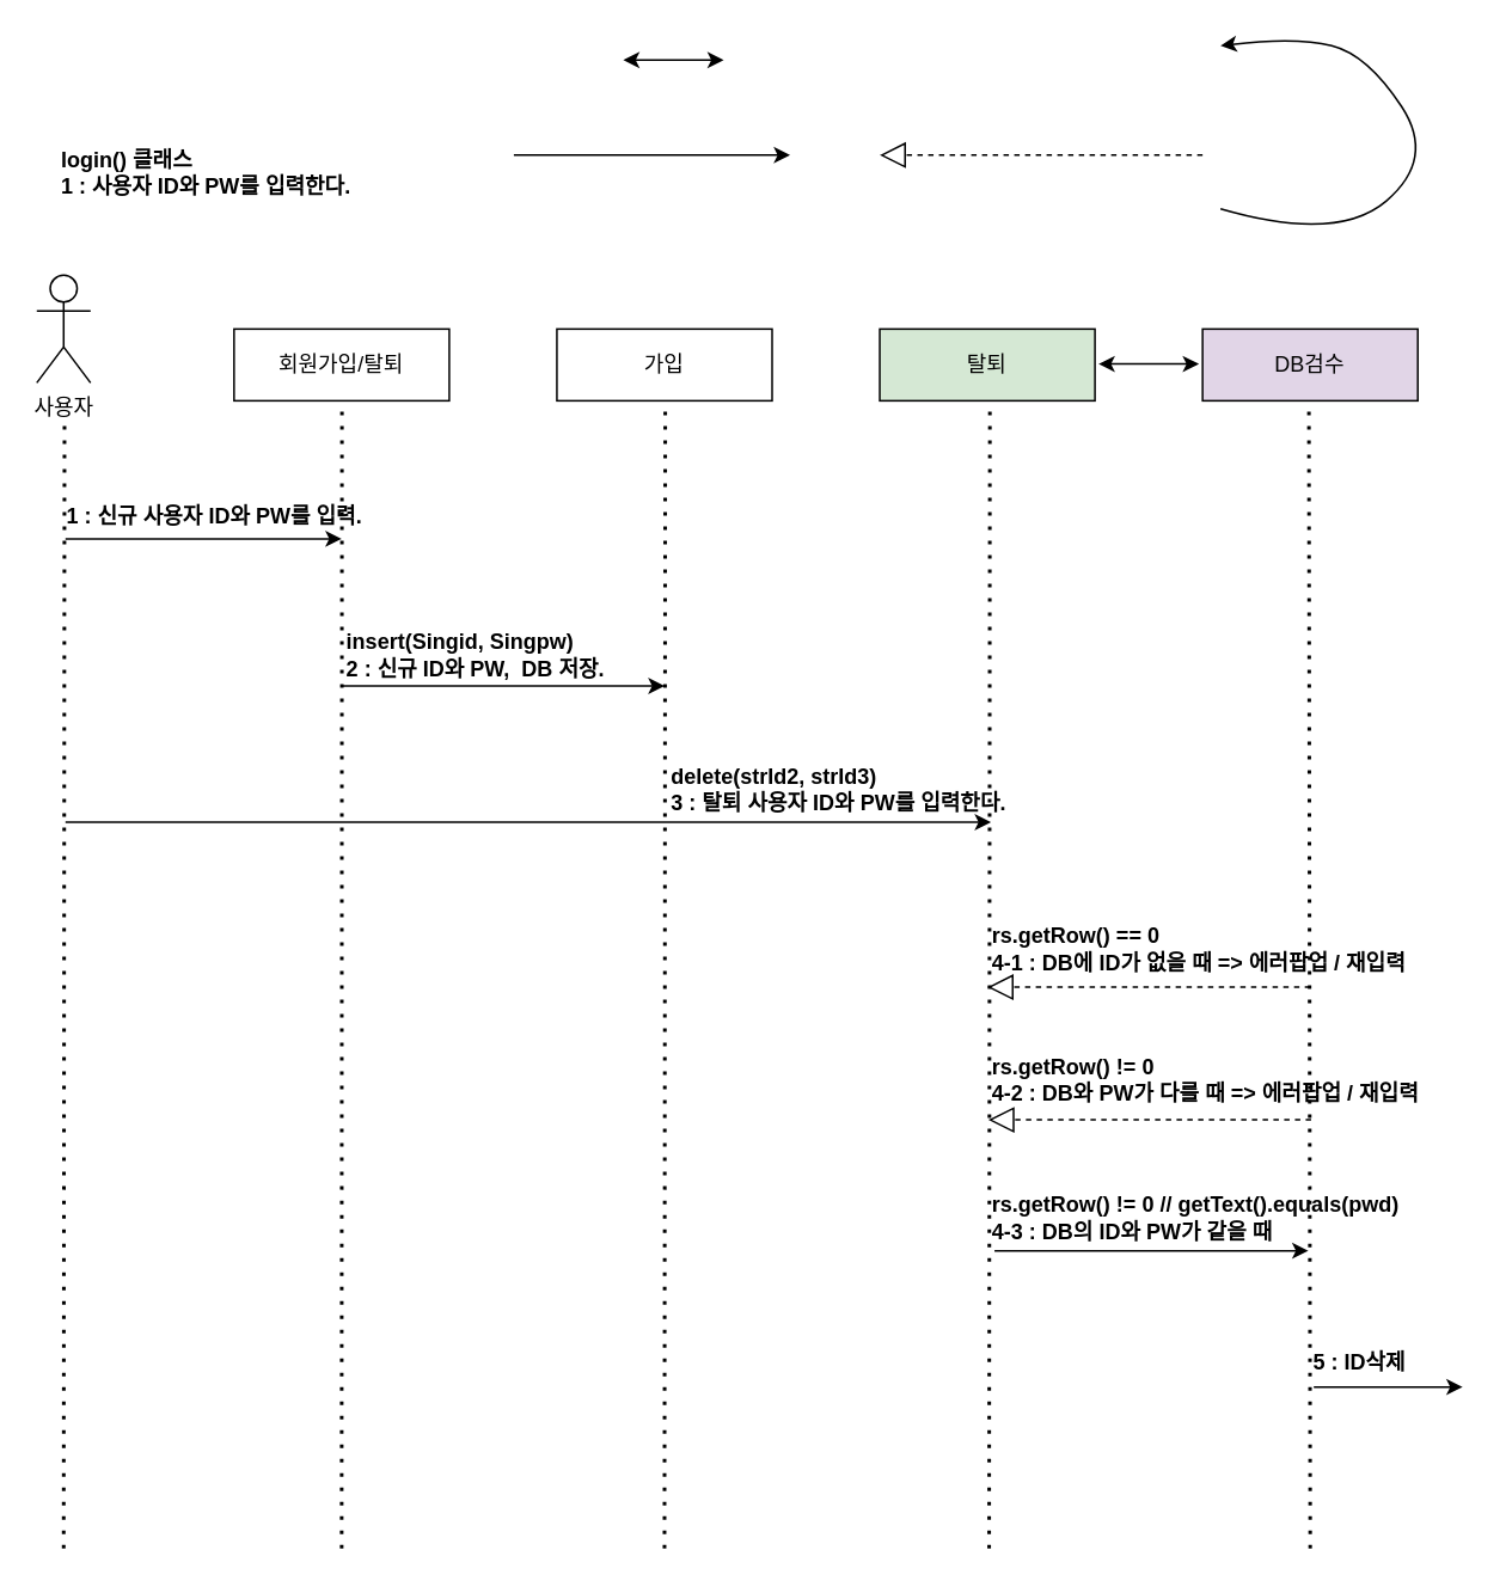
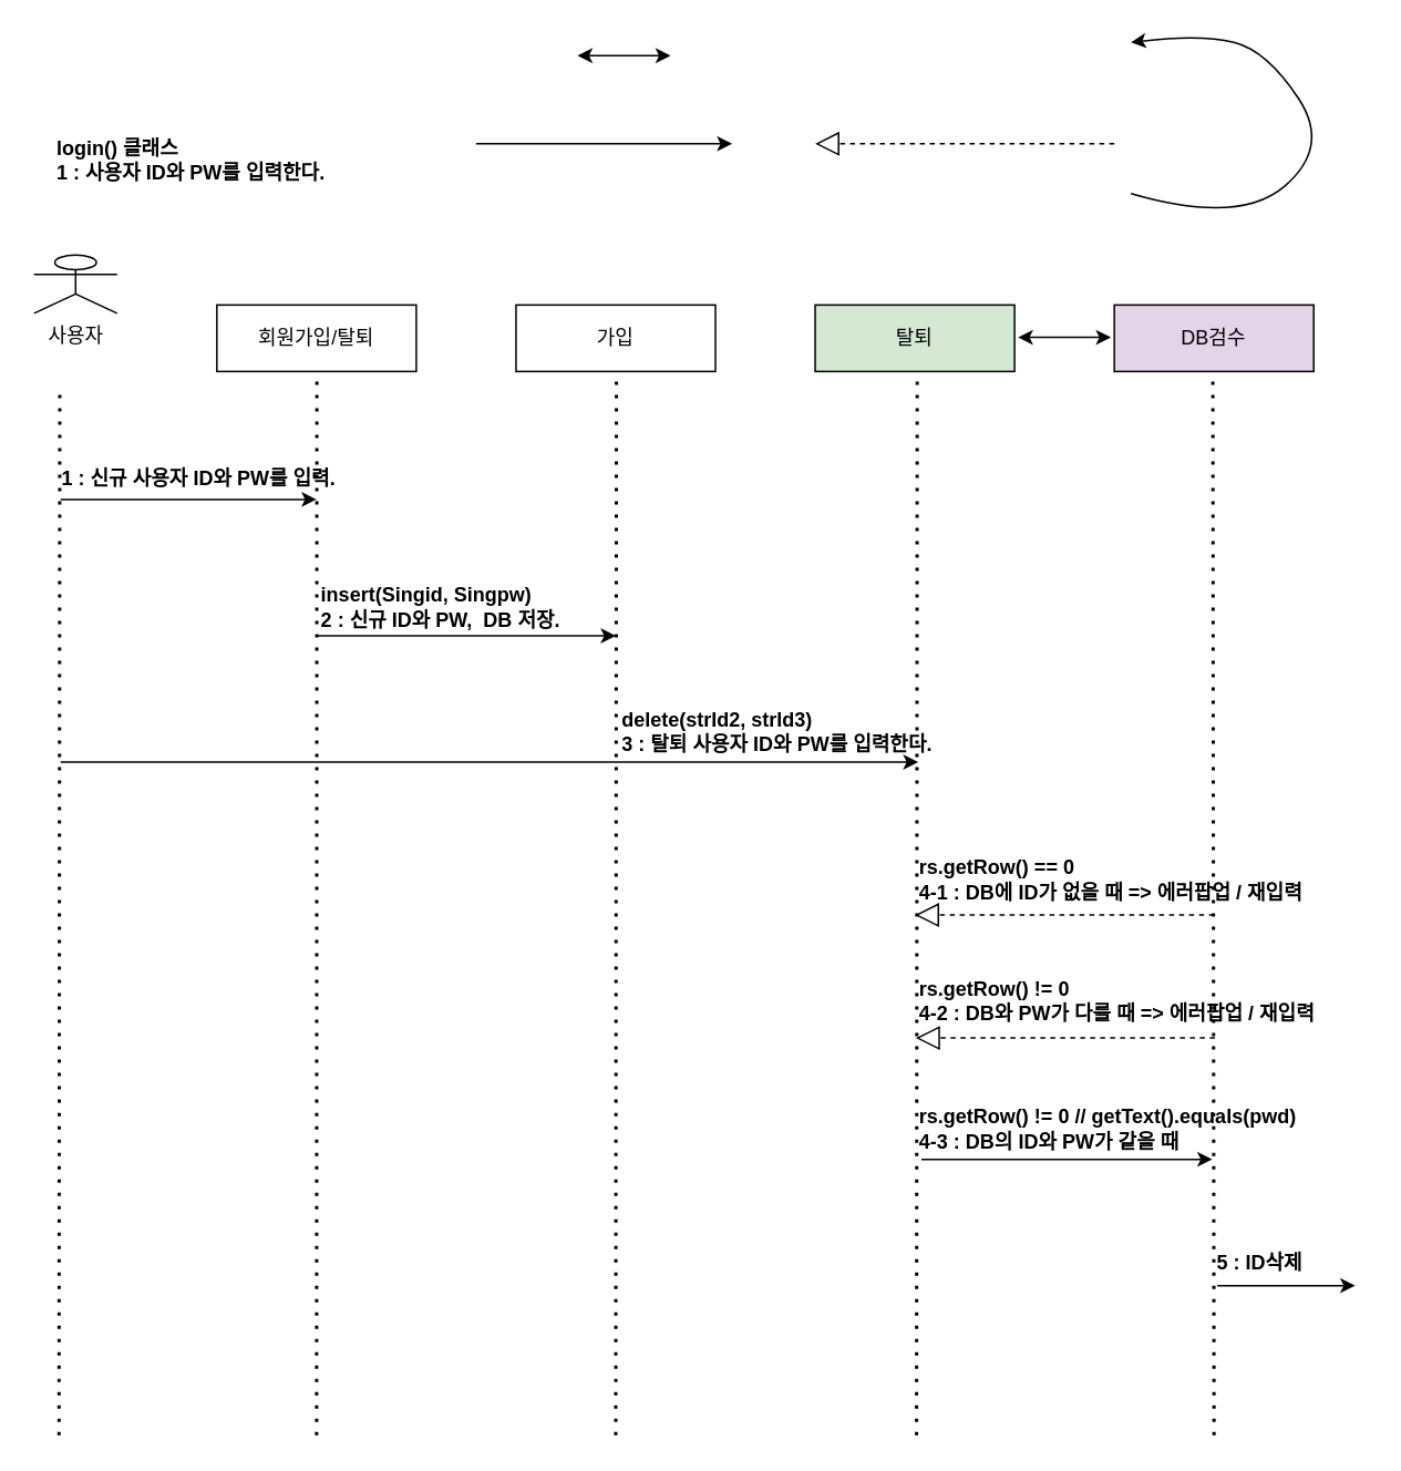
- <mxCell id="2" value="사용자" style="shape=umlActor;verticalLabelPosition=bottom;verticalAlign=top;html=1;outlineConnect=0;" parent="1" vertex="1"><mxGeometry x="20" y="153" width="30" height="60" as="geometry" /></mxCell>
+ <mxCell id="2" value="사용자" style="shape=umlActor;verticalLabelPosition=bottom;verticalAlign=top;html=1;outlineConnect=0;" parent="1" vertex="1"><mxGeometry x="20" y="153" width="50" height="35" as="geometry" /></mxCell>
